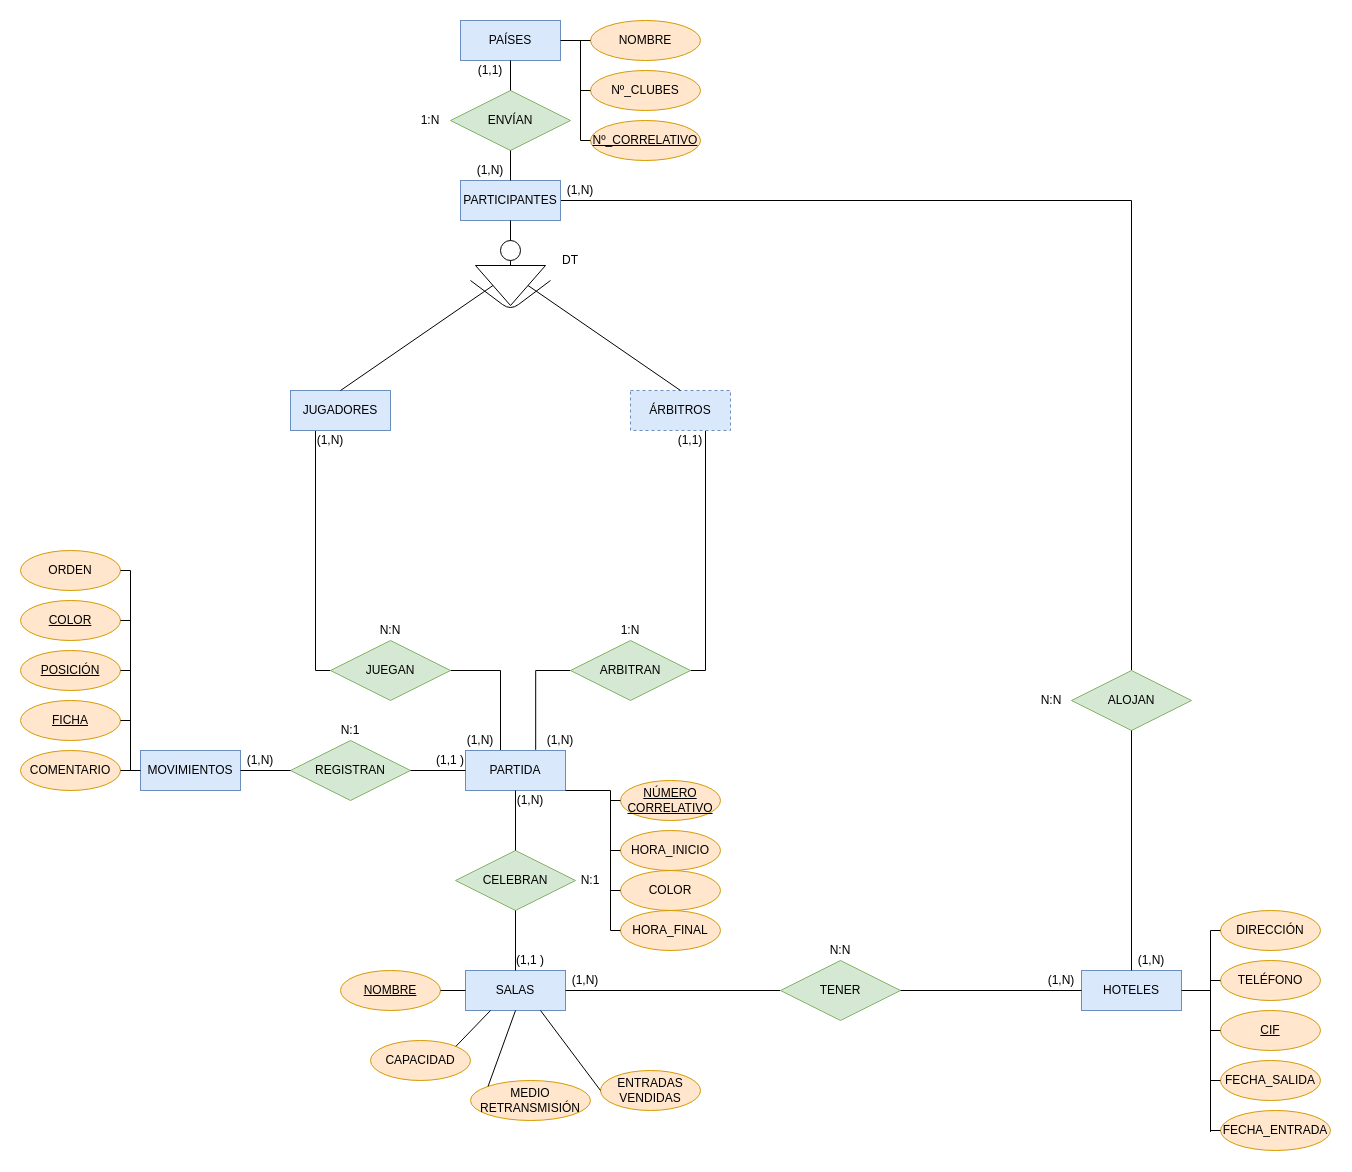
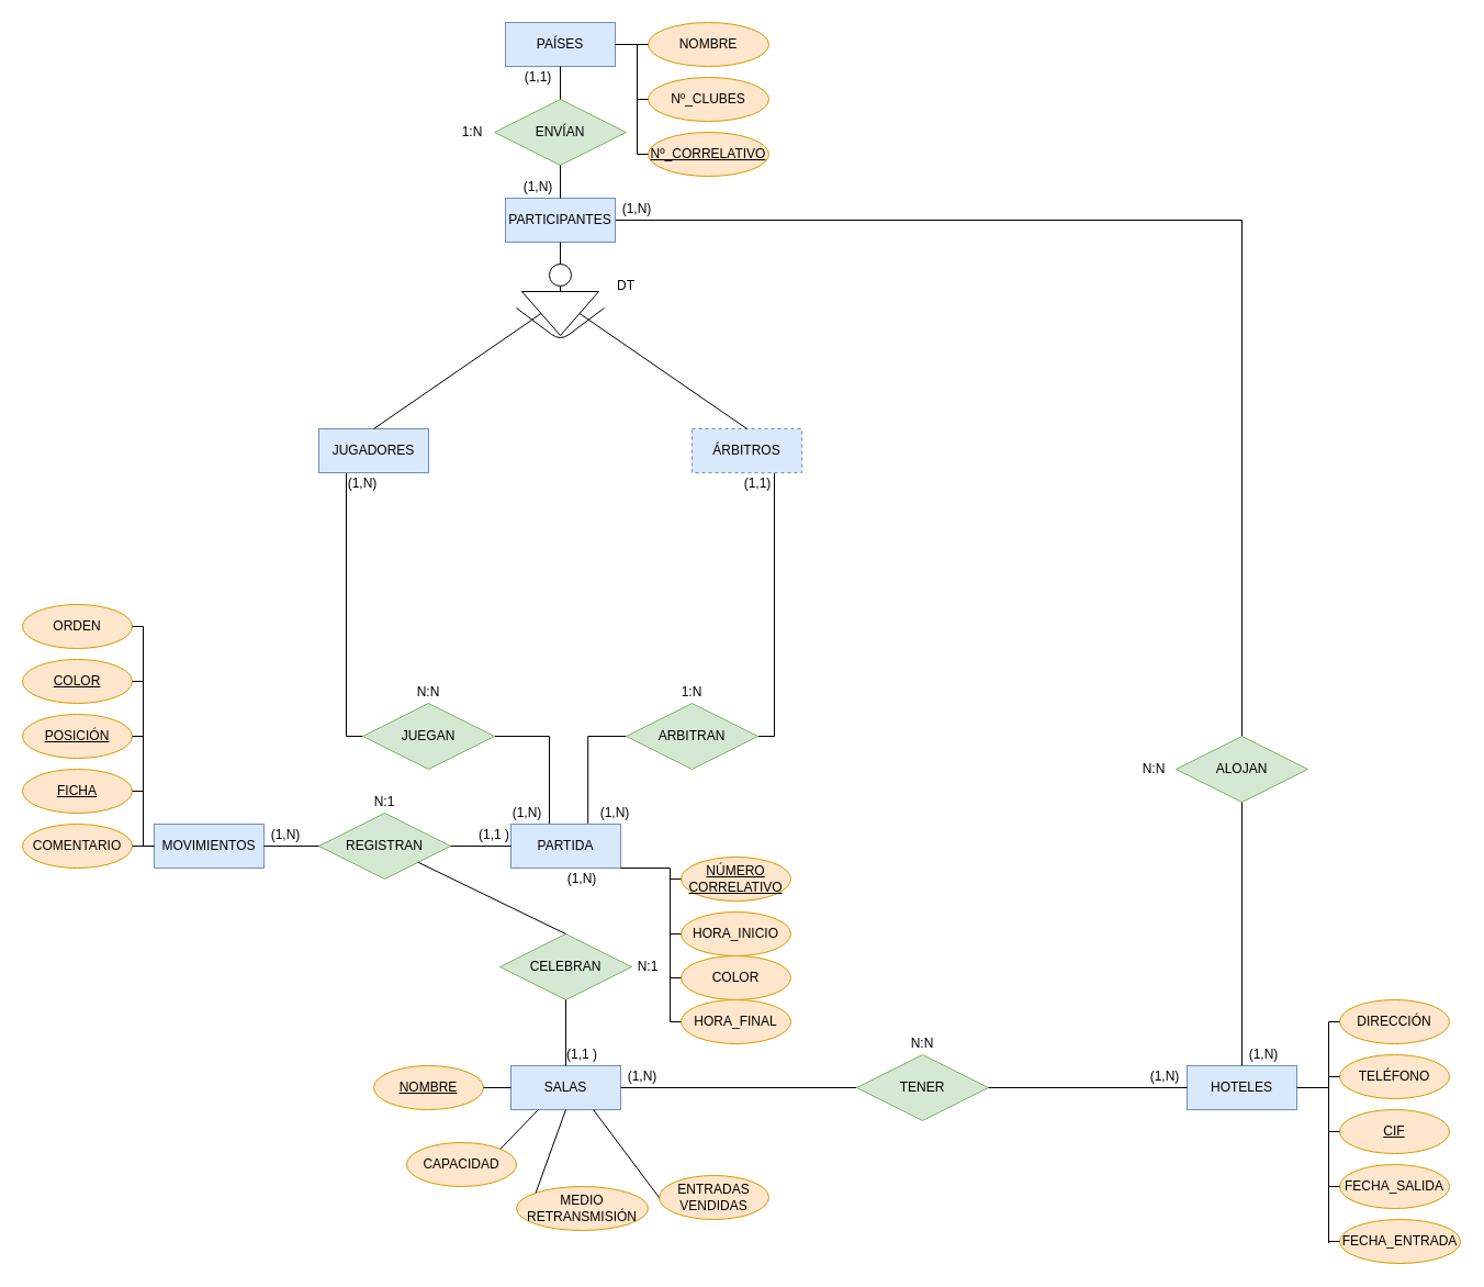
- <mxCell id="80" value="" style="endArrow=none;html=1;entryX=0.5;entryY=1;entryDx=0;entryDy=0;exitX=0.5;exitY=0;exitDx=0;exitDy=0;" edge="1" parent="1" source="69" target="30"><mxGeometry width="50" height="50" relative="1" as="geometry"><mxPoint x="515" y="1040" as="sourcePoint" /><mxPoint x="490" y="1040" as="targetPoint" /></mxGeometry></mxCell>
+ <mxCell id="80" value="" style="endArrow=none;html=1;exitX=0.5;exitY=0;exitDx=0;exitDy=0;" edge="1" parent="1" source="69" target="54"><mxGeometry width="50" height="50" relative="1" as="geometry"><mxPoint x="515" y="1040" as="sourcePoint" /><mxPoint x="490" y="1040" as="targetPoint" /></mxGeometry></mxCell>
